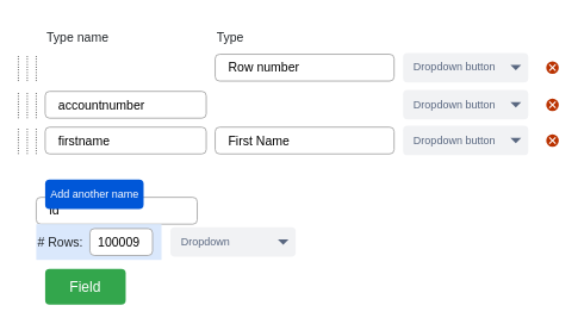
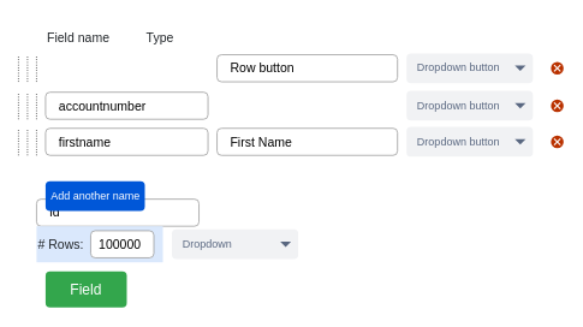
- <mxCell id="5" value="Type" style="fillColor=none;strokeColor=none;align=left;fontSize=14;fontColor=#212529;" parent="1" vertex="1"><mxGeometry x="240" y="20" width="60" height="40" as="geometry" /></mxCell>
+ <mxCell id="5" value="Type" style="fillColor=none;strokeColor=none;align=left;fontSize=14;fontColor=#212529;" parent="1" vertex="1"><mxGeometry x="160" y="20" width="60" height="40" as="geometry" /></mxCell>
- <mxCell id="2" value="Type name" style="fillColor=none;strokeColor=none;align=left;fontSize=14;fontColor=#212529;" parent="1" vertex="1"><mxGeometry x="50" y="20" width="80" height="40" as="geometry" /></mxCell>
+ <mxCell id="2" value="Field name" style="fillColor=none;strokeColor=none;align=left;fontSize=14;fontColor=#212529;" parent="1" vertex="1"><mxGeometry x="50" y="20" width="80" height="40" as="geometry" /></mxCell>
- <mxCell id="4" value="Row number" style="html=1;shadow=0;dashed=0;shape=mxgraph.bootstrap.rrect;rSize=5;strokeColor=#999999;align=left;spacing=15;fontSize=14;fillColor=#FFFFFF;" parent="1" vertex="1"><mxGeometry x="240" y="60" width="200" height="30" as="geometry" /></mxCell>
+ <mxCell id="4" value="Row button" style="html=1;shadow=0;dashed=0;shape=mxgraph.bootstrap.rrect;rSize=5;strokeColor=#999999;align=left;spacing=15;fontSize=14;fillColor=#FFFFFF;" parent="1" vertex="1"><mxGeometry x="240" y="60" width="200" height="30" as="geometry" /></mxCell>
- <mxCell id="29" value="100009" style="html=1;shadow=0;dashed=0;shape=mxgraph.bootstrap.rrect;rSize=5;strokeColor=#999999;align=right;spacing=15;fontSize=14;" parent="1" vertex="1"><mxGeometry x="100" y="255" width="70" height="30" as="geometry" /></mxCell>
+ <mxCell id="29" value="100000" style="html=1;shadow=0;dashed=0;shape=mxgraph.bootstrap.rrect;rSize=5;strokeColor=#999999;align=right;spacing=15;fontSize=14;" parent="1" vertex="1"><mxGeometry x="100" y="255" width="70" height="30" as="geometry" /></mxCell>
